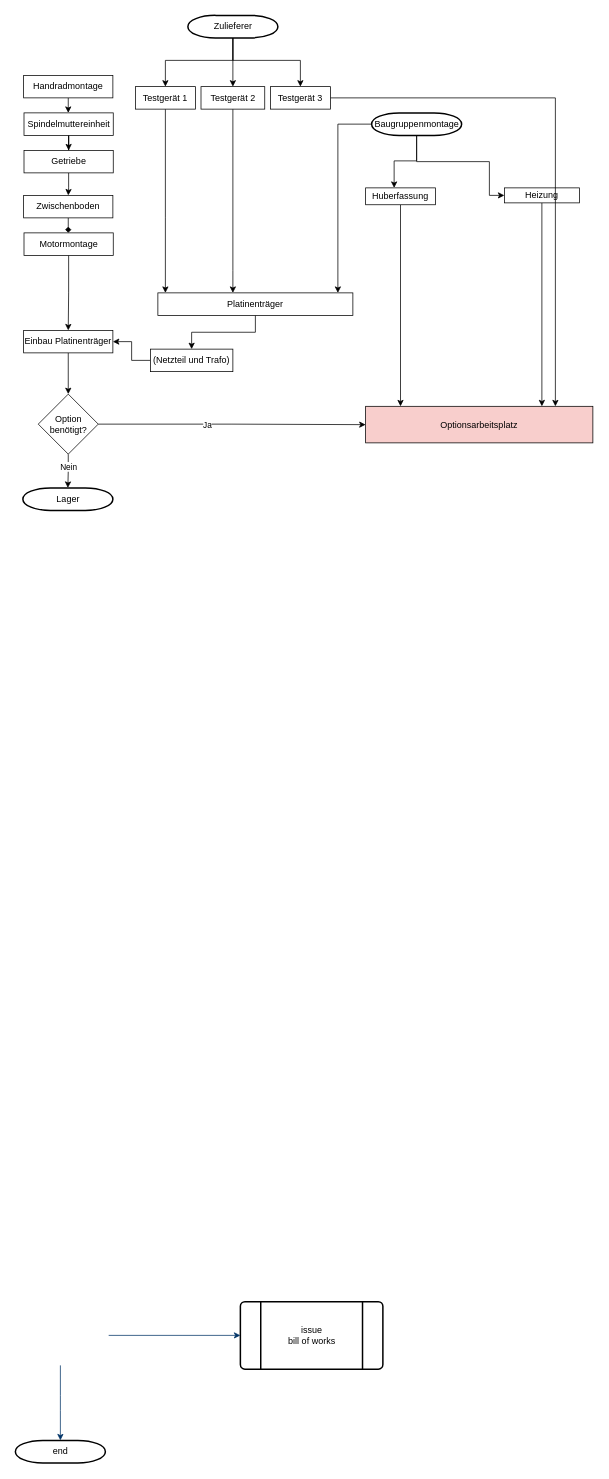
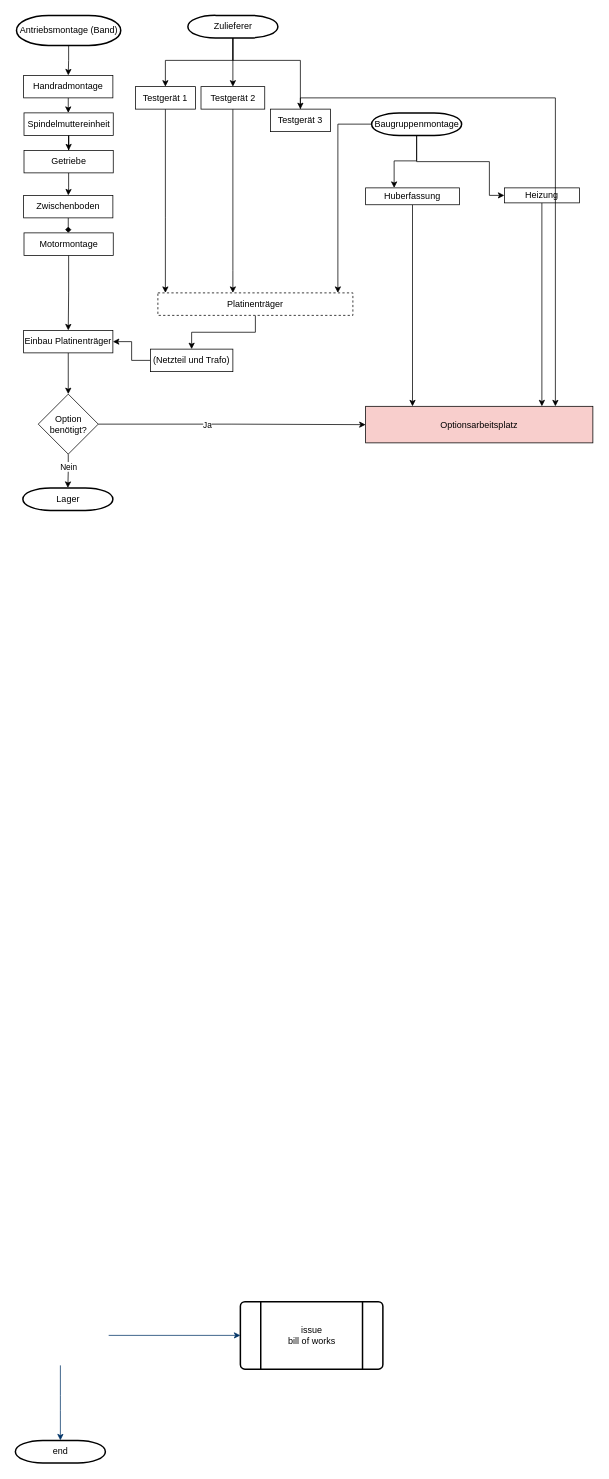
+ <mxCell id="3" value="Antriebsmontage (Band)" style="shape=mxgraph.flowchart.terminator;strokeWidth=2;gradientColor=none;gradientDirection=north;fontStyle=0;html=1;" parent="1" vertex="1"><mxGeometry x="21.5" y="20" width="139" height="40" as="geometry" /></mxCell>
+ <mxCell id="2" value="" style="edgeStyle=orthogonalEdgeStyle;rounded=0;orthogonalLoop=1;jettySize=auto;html=1;" edge="1" parent="1" source="3" target="9"><mxGeometry relative="1" as="geometry" /></mxCell>
- <mxCell id="41" value="Testgerät 3" style="whiteSpace=wrap;html=1;strokeWidth=1;gradientColor=none;gradientDirection=north;fontStyle=0;" vertex="1" parent="1"><mxGeometry x="360" y="115" width="80" height="30" as="geometry" /></mxCell>
+ <mxCell id="41" value="Testgerät 3" style="whiteSpace=wrap;html=1;strokeWidth=1;gradientColor=none;gradientDirection=north;fontStyle=0;" vertex="1" parent="1"><mxGeometry x="360" y="145" width="80" height="30" as="geometry" /></mxCell>
- <mxCell id="29" value="Huberfassung" style="whiteSpace=wrap;html=1;" vertex="1" parent="1"><mxGeometry x="487" y="250" width="93" height="22.5" as="geometry" /></mxCell>
+ <mxCell id="29" value="Huberfassung" style="whiteSpace=wrap;html=1;" vertex="1" parent="1"><mxGeometry x="487" y="250" width="125" height="22.5" as="geometry" /></mxCell>
- <mxCell id="25" value="Platinenträger" style="whiteSpace=wrap;html=1;strokeWidth=1;gradientColor=none;gradientDirection=north;fontStyle=0;" vertex="1" parent="1"><mxGeometry x="210" y="390" width="260" height="30" as="geometry" /></mxCell>
+ <mxCell id="25" value="Platinenträger" style="whiteSpace=wrap;html=1;strokeWidth=1;gradientColor=none;gradientDirection=north;fontStyle=0;dashed=1;" vertex="1" parent="1"><mxGeometry x="210" y="390" width="260" height="30" as="geometry" /></mxCell>
